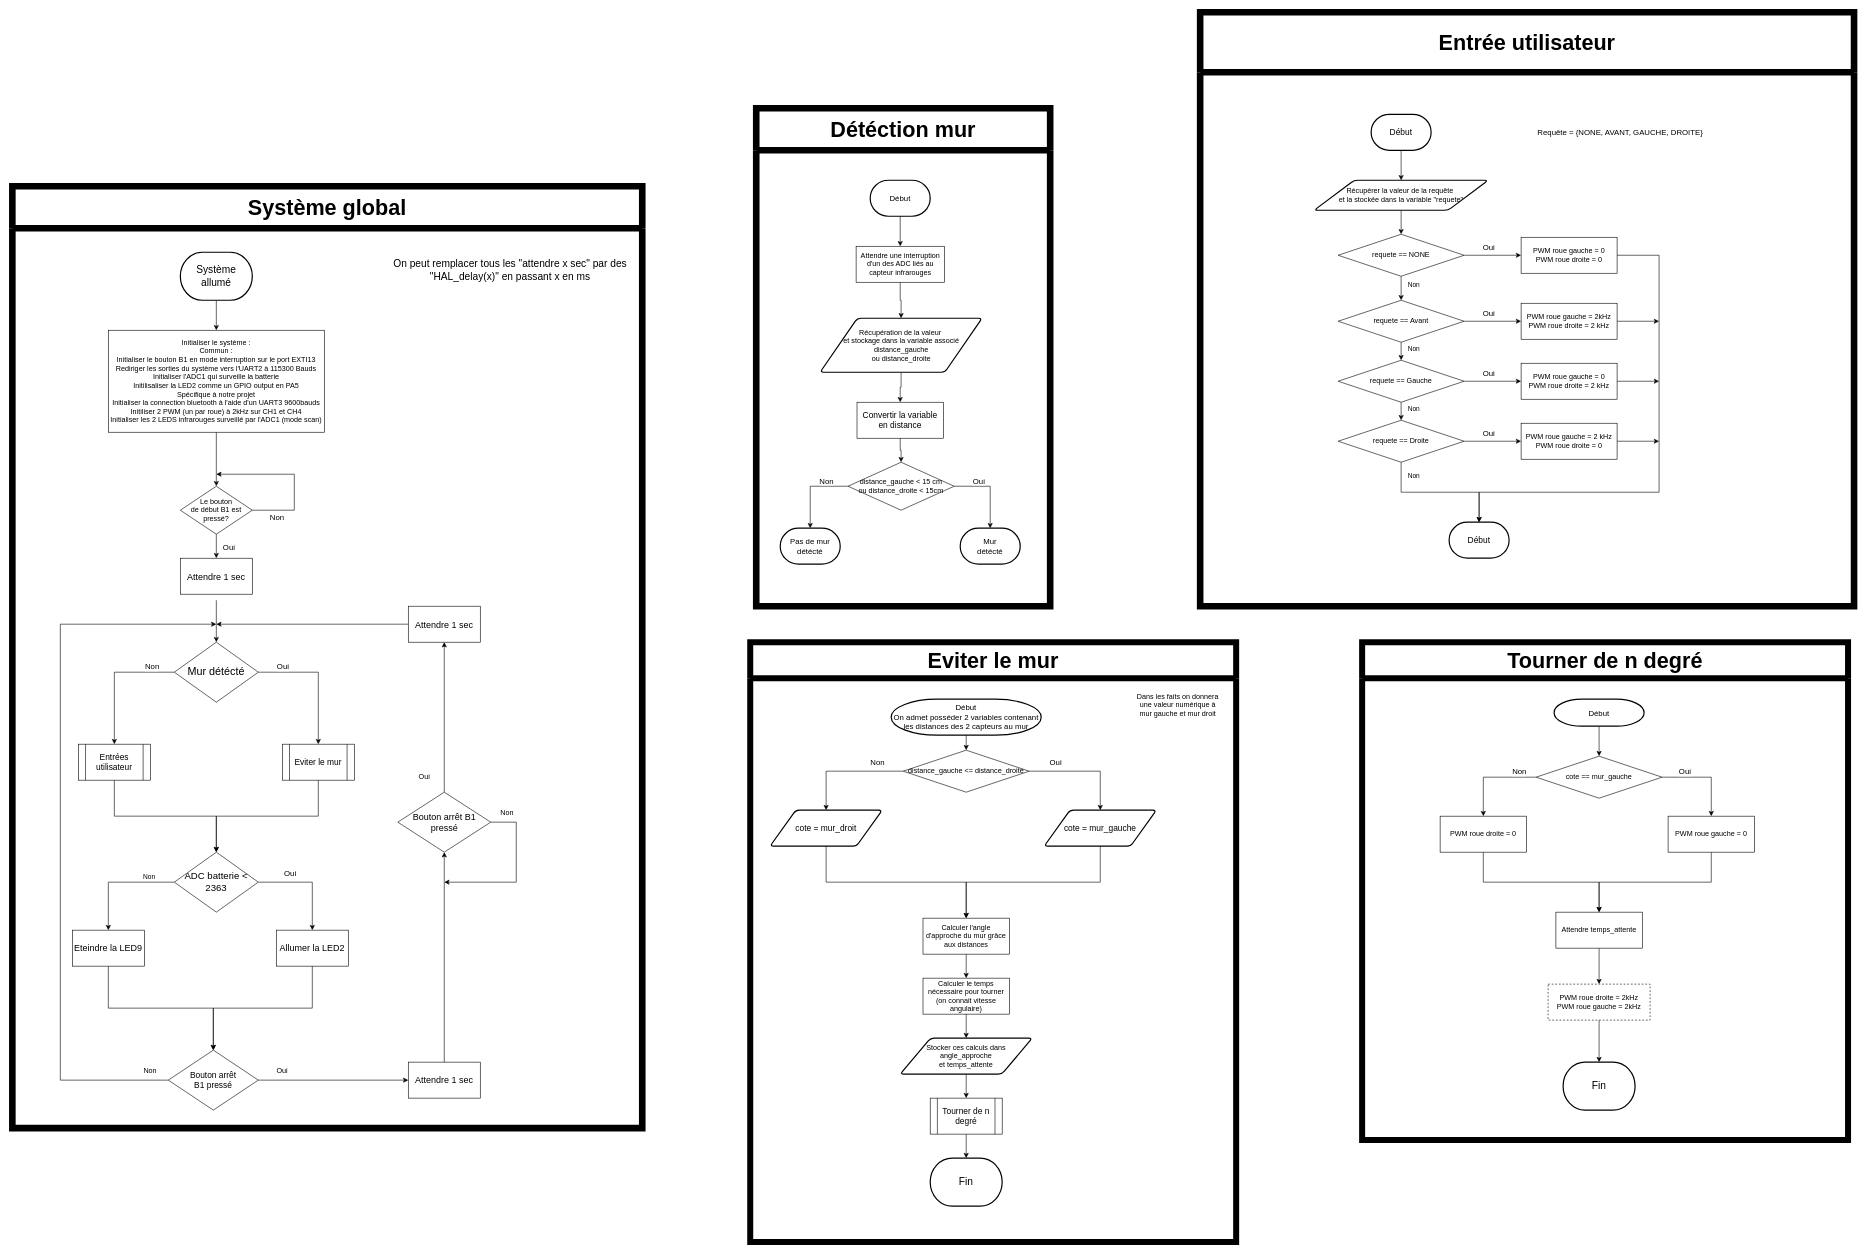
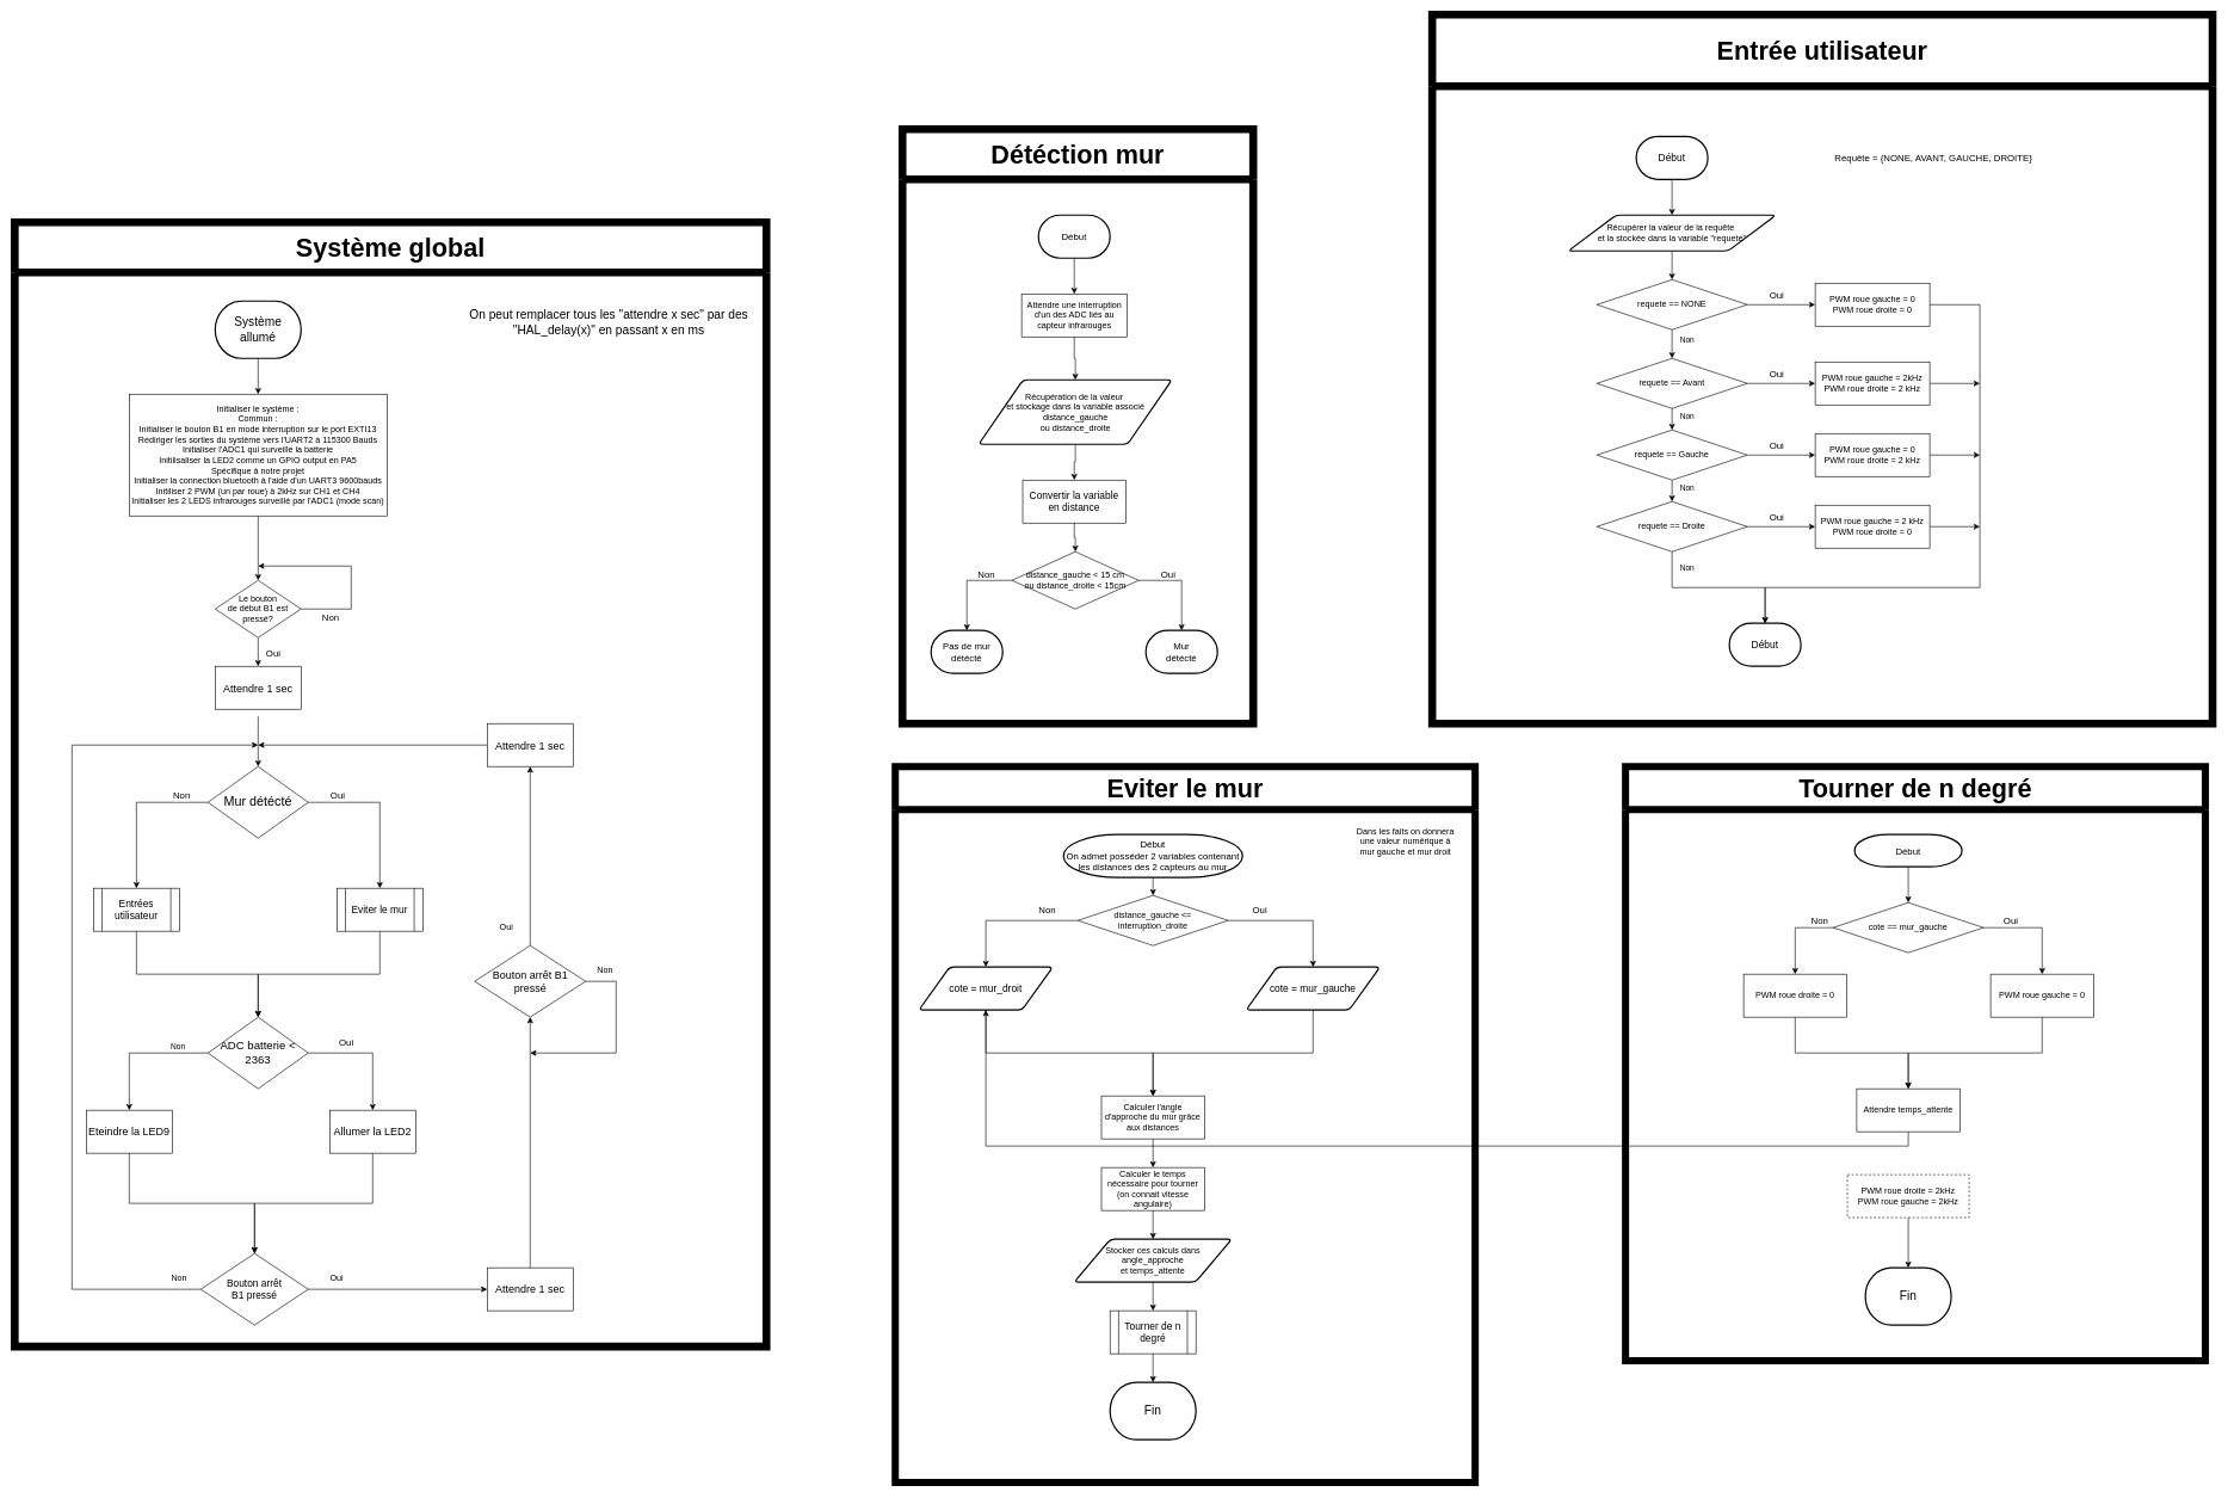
- <mxCell id="36" value="distance_gauche &amp;lt;= distance_droite" style="rhombus;whiteSpace=wrap;html=1;" parent="1" vertex="1"><mxGeometry x="1505" y="1250" width="210" height="70" as="geometry" /></mxCell>
+ <mxCell id="36" value="distance_gauche &amp;lt;= interruption_droite" style="rhombus;whiteSpace=wrap;html=1;" parent="1" vertex="1"><mxGeometry x="1505" y="1250" width="210" height="70" as="geometry" /></mxCell>
- <mxCell id="94" value="PWM roue droite = 0" style="rounded=0;whiteSpace=wrap;html=1;" parent="85" vertex="1"><mxGeometry x="130" y="290" width="144" height="60" as="geometry" /></mxCell>
+ <mxCell id="94" value="PWM roue droite = 0" style="rounded=0;whiteSpace=wrap;html=1;" parent="85" vertex="1"><mxGeometry x="165" y="290" width="144" height="60" as="geometry" /></mxCell>
- <mxCell id="97" style="edgeStyle=orthogonalEdgeStyle;rounded=0;orthogonalLoop=1;jettySize=auto;html=1;exitX=0.5;exitY=1;exitDx=0;exitDy=0;entryX=0.5;entryY=0;entryDx=0;entryDy=0;" parent="85" source="98" target="99" edge="1"><mxGeometry relative="1" as="geometry" /></mxCell>
+ <mxCell id="97" style="edgeStyle=orthogonalEdgeStyle;rounded=0;orthogonalLoop=1;jettySize=auto;html=1;exitX=0.5;exitY=1;exitDx=0;exitDy=0;" parent="85" source="98" target="39" edge="1"><mxGeometry relative="1" as="geometry" /></mxCell>
